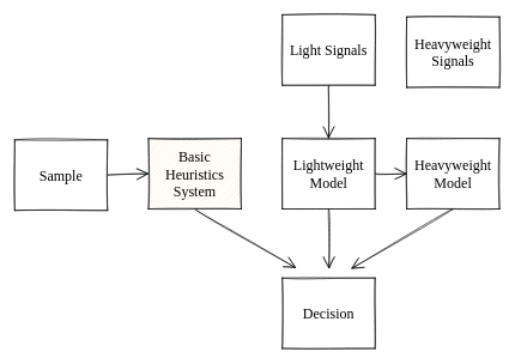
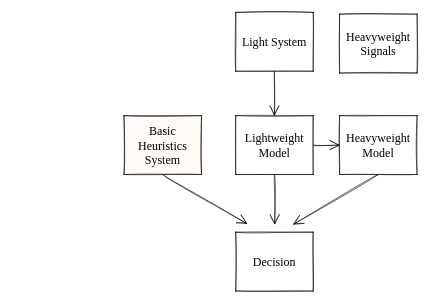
- <mxCell id="7" value="Light Signals" style="rounded=0;whiteSpace=wrap;html=1;sketch=1;hachureGap=4;pointerEvents=0;fontFamily=Architects Daughter;fontSource=https%3A%2F%2Ffonts.googleapis.com%2Fcss%3Ffamily%3DArchitects%2BDaughter;fontSize=20;" vertex="1" parent="1"><mxGeometry x="392" y="20" width="129" height="98" as="geometry" /></mxCell>
+ <mxCell id="7" value="Light System" style="rounded=0;whiteSpace=wrap;html=1;sketch=1;hachureGap=4;pointerEvents=0;fontFamily=Architects Daughter;fontSource=https%3A%2F%2Ffonts.googleapis.com%2Fcss%3Ffamily%3DArchitects%2BDaughter;fontSize=20;" vertex="1" parent="1"><mxGeometry x="392" y="20" width="129" height="98" as="geometry" /></mxCell>
- <mxCell id="8" style="edgeStyle=none;curved=1;rounded=0;sketch=1;hachureGap=4;orthogonalLoop=1;jettySize=auto;html=1;exitX=1;exitY=0.5;exitDx=0;exitDy=0;fontFamily=Architects Daughter;fontSource=https%3A%2F%2Ffonts.googleapis.com%2Fcss%3Ffamily%3DArchitects%2BDaughter;fontSize=16;endArrow=open;startSize=14;endSize=14;sourcePerimeterSpacing=8;targetPerimeterSpacing=8;entryX=0;entryY=0.5;entryDx=0;entryDy=0;" edge="1" parent="1" source="2" target="3"><mxGeometry relative="1" as="geometry"><mxPoint x="366.13" y="-283.5" as="sourcePoint" /><mxPoint x="464" y="-283.5" as="targetPoint" /></mxGeometry></mxCell>
- <mxCell id="2" value="Sample" style="rounded=0;whiteSpace=wrap;html=1;sketch=1;hachureGap=4;pointerEvents=0;fontFamily=Architects Daughter;fontSource=https%3A%2F%2Ffonts.googleapis.com%2Fcss%3Ffamily%3DArchitects%2BDaughter;fontSize=20;" parent="1" vertex="1"><mxGeometry x="20" y="194" width="129" height="98" as="geometry" /></mxCell>
